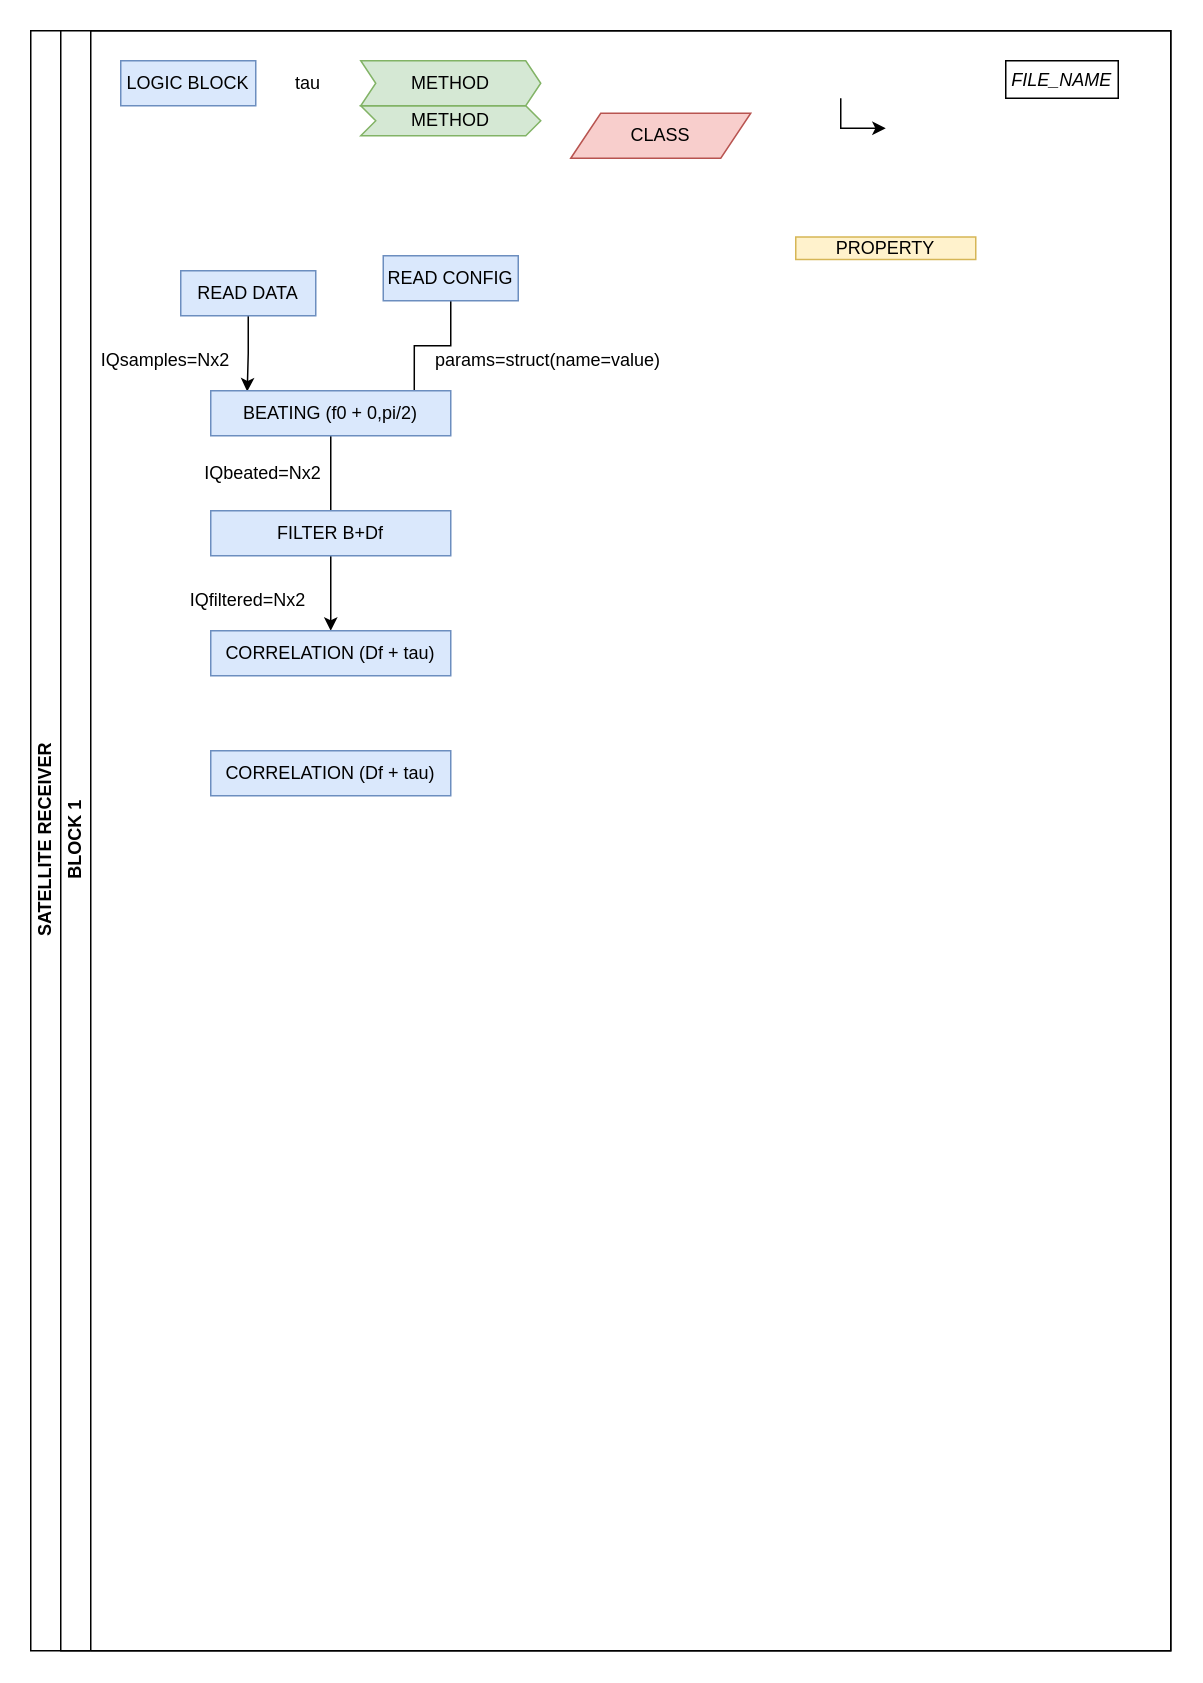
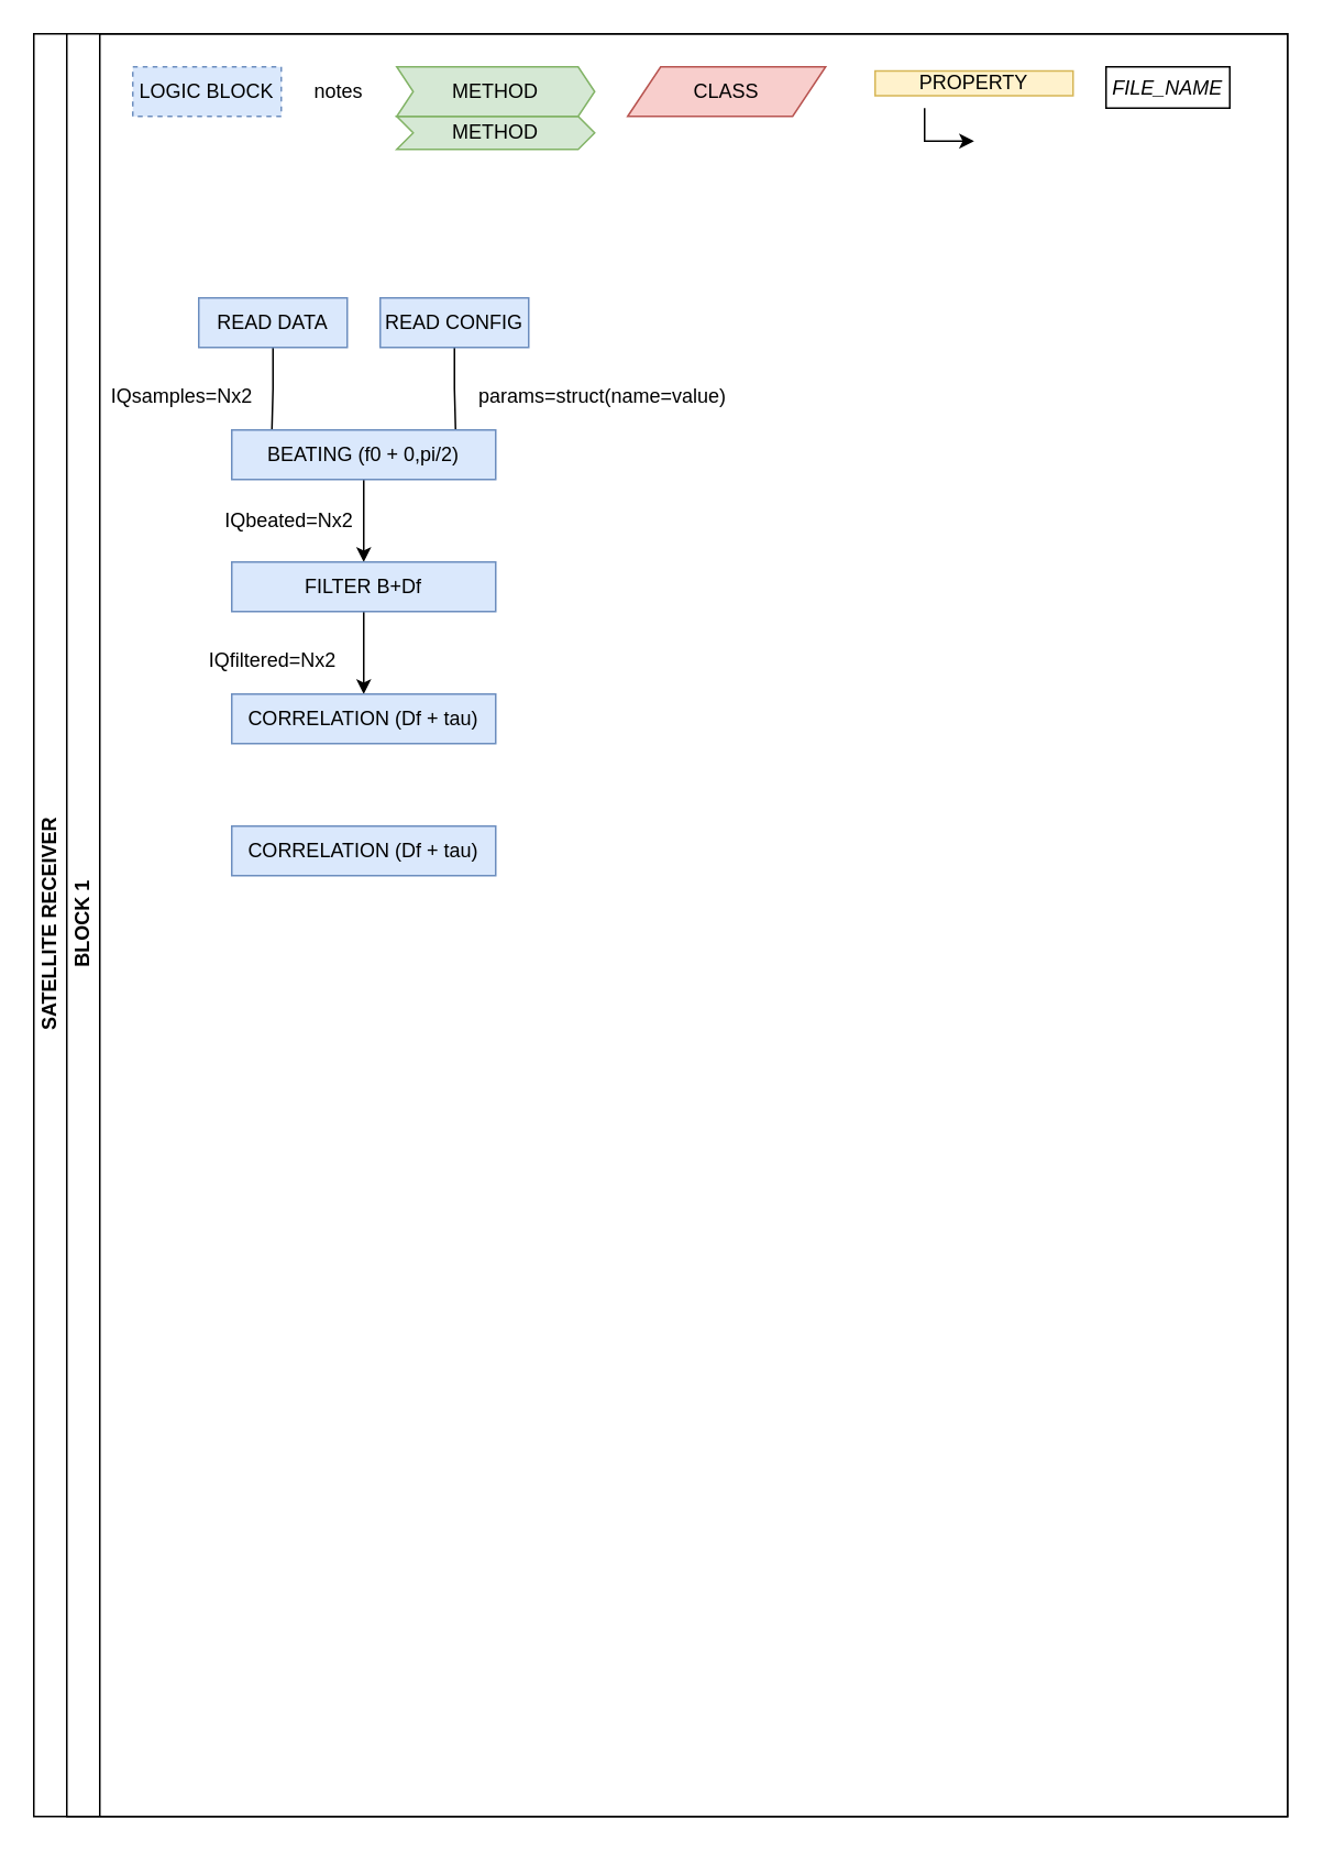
- <mxCell id="4" value="LOGIC BLOCK" style="rounded=0;whiteSpace=wrap;html=1;fontFamily=Helvetica;fontSize=12;align=center;fillColor=#dae8fc;strokeColor=#6c8ebf;" parent="3" vertex="1"><mxGeometry x="40" y="20" width="90" height="30" as="geometry" /></mxCell>
+ <mxCell id="4" value="LOGIC BLOCK" style="rounded=0;whiteSpace=wrap;html=1;fontFamily=Helvetica;fontSize=12;align=center;fillColor=#dae8fc;strokeColor=#6c8ebf;dashed=1;" parent="3" vertex="1"><mxGeometry x="40" y="20" width="90" height="30" as="geometry" /></mxCell>
- <mxCell id="5" value="tau" style="text;html=1;strokeColor=none;fillColor=none;align=center;verticalAlign=middle;whiteSpace=wrap;rounded=0;" parent="3" vertex="1"><mxGeometry x="130" y="25" width="70" height="20" as="geometry" /></mxCell>
+ <mxCell id="5" value="notes" style="text;html=1;strokeColor=none;fillColor=none;align=center;verticalAlign=middle;whiteSpace=wrap;rounded=0;" parent="3" vertex="1"><mxGeometry x="130" y="25" width="70" height="20" as="geometry" /></mxCell>
- <mxCell id="10" value="CLASS" style="shape=parallelogram;perimeter=parallelogramPerimeter;whiteSpace=wrap;html=1;fixedSize=1;rounded=0;fillColor=#f8cecc;strokeColor=#b85450;" parent="3" vertex="1"><mxGeometry x="340" y="55" width="120" height="30" as="geometry" /></mxCell>
+ <mxCell id="10" value="CLASS" style="shape=parallelogram;perimeter=parallelogramPerimeter;whiteSpace=wrap;html=1;fixedSize=1;rounded=0;fillColor=#f8cecc;strokeColor=#b85450;" parent="3" vertex="1"><mxGeometry x="340" y="20" width="120" height="30" as="geometry" /></mxCell>
- <mxCell id="9" value="PROPERTY" style="rounded=0;whiteSpace=wrap;html=1;fillColor=#fff2cc;strokeColor=#d6b656;" parent="3" vertex="1"><mxGeometry x="490" y="137.5" width="120" height="15" as="geometry" /></mxCell>
+ <mxCell id="9" value="PROPERTY" style="rounded=0;whiteSpace=wrap;html=1;fillColor=#fff2cc;strokeColor=#d6b656;" parent="3" vertex="1"><mxGeometry x="490" y="22.5" width="120" height="15" as="geometry" /></mxCell>
- <mxCell id="15" value="READ CONFIG" style="rounded=0;whiteSpace=wrap;html=1;fontFamily=Helvetica;fontSize=12;align=center;fillColor=#dae8fc;strokeColor=#6c8ebf;" vertex="1" parent="3"><mxGeometry x="215" y="150" width="90" height="30" as="geometry" /></mxCell>
+ <mxCell id="15" value="READ CONFIG" style="rounded=0;whiteSpace=wrap;html=1;fontFamily=Helvetica;fontSize=12;align=center;fillColor=#dae8fc;strokeColor=#6c8ebf;" vertex="1" parent="3"><mxGeometry x="190" y="160" width="90" height="30" as="geometry" /></mxCell>
- <mxCell id="12" value="" style="edgeStyle=orthogonalEdgeStyle;rounded=0;orthogonalLoop=1;jettySize=auto;html=1;entryX=0.152;entryY=0.017;entryDx=0;entryDy=0;entryPerimeter=0;" edge="1" parent="3" source="13" target="17"><mxGeometry relative="1" as="geometry" /></mxCell>
+ <mxCell id="12" value="" style="edgeStyle=orthogonalEdgeStyle;rounded=0;orthogonalLoop=1;jettySize=auto;html=1;entryX=0.152;entryY=0.017;entryDx=0;entryDy=0;entryPerimeter=0;endArrow=none;" edge="1" parent="3" source="13" target="17"><mxGeometry relative="1" as="geometry" /></mxCell>
- <mxCell id="16" value="" style="edgeStyle=orthogonalEdgeStyle;rounded=0;orthogonalLoop=1;jettySize=auto;html=1;endArrow=none;" edge="1" parent="3" source="17" target="19"><mxGeometry relative="1" as="geometry" /></mxCell>
+ <mxCell id="16" value="" style="edgeStyle=orthogonalEdgeStyle;rounded=0;orthogonalLoop=1;jettySize=auto;html=1;" edge="1" parent="3" source="17" target="19"><mxGeometry relative="1" as="geometry" /></mxCell>
